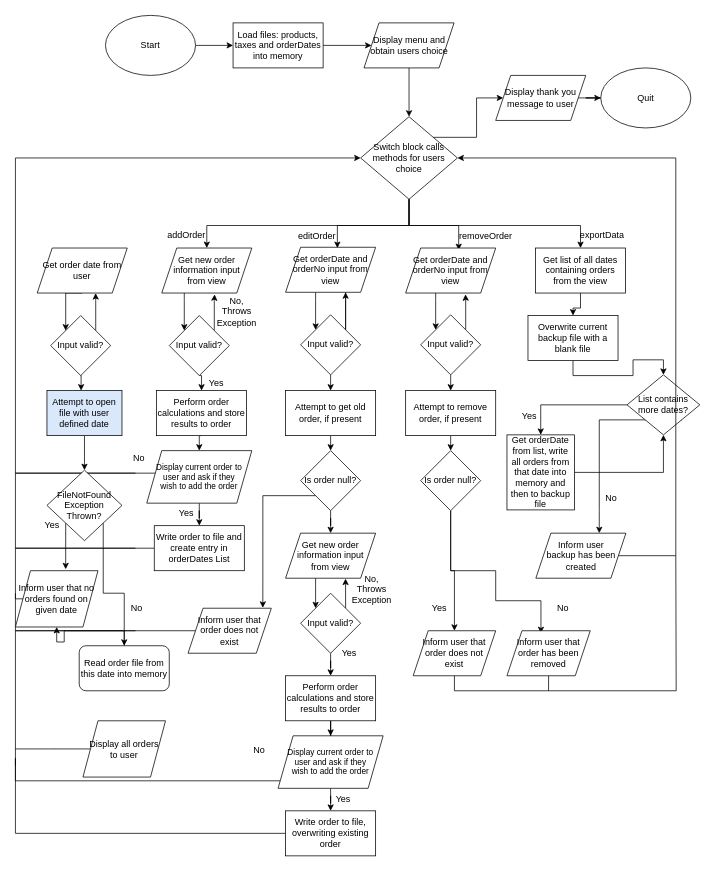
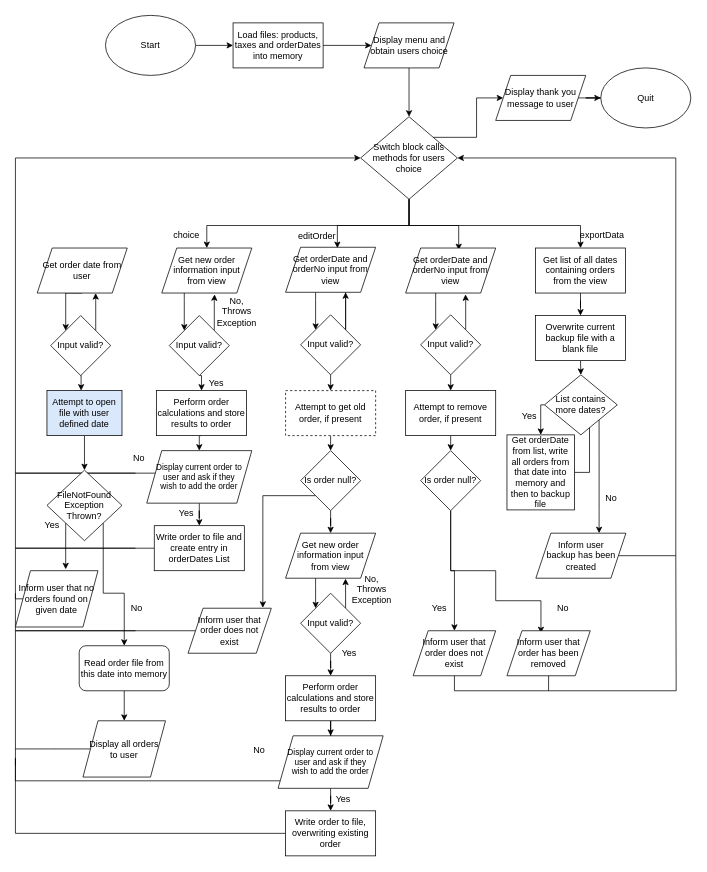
- <mxCell id="46" value="addOrder" style="text;html=1;strokeColor=none;fillColor=none;align=center;verticalAlign=middle;whiteSpace=wrap;rounded=0;" parent="1" vertex="1"><mxGeometry x="228" y="303" width="40" height="20" as="geometry" /></mxCell>
+ <mxCell id="46" value="choice" style="text;html=1;strokeColor=none;fillColor=none;align=center;verticalAlign=middle;whiteSpace=wrap;rounded=0;" parent="1" vertex="1"><mxGeometry x="228" y="303" width="40" height="20" as="geometry" /></mxCell>
- <mxCell id="48" value="removeOrder" style="text;html=1;strokeColor=none;fillColor=none;align=center;verticalAlign=middle;whiteSpace=wrap;rounded=0;" parent="1" vertex="1"><mxGeometry x="627" y="304" width="40" height="20" as="geometry" /></mxCell>
- <mxCell id="74" value="Overwrite current backup file with a blank file" style="rounded=0;whiteSpace=wrap;html=1;align=center;" parent="1" vertex="1"><mxGeometry x="703" y="420" width="120" height="60" as="geometry" /></mxCell>
+ <mxCell id="74" value="Overwrite current backup file with a blank file" style="rounded=0;whiteSpace=wrap;html=1;align=center;" parent="1" vertex="1"><mxGeometry x="713" y="420" width="120" height="60" as="geometry" /></mxCell>
- <mxCell id="79" value="List contains more dates?" style="rhombus;whiteSpace=wrap;html=1;align=center;spacing=5;" parent="1" vertex="1"><mxGeometry x="835" y="499" width="97" height="80" as="geometry" /></mxCell>
+ <mxCell id="79" value="List contains more dates?" style="rhombus;whiteSpace=wrap;html=1;align=center;spacing=5;" parent="1" vertex="1"><mxGeometry x="725" y="499" width="97" height="80" as="geometry" /></mxCell>
- <mxCell id="51" value="Attempt to get old order, if present" style="rounded=0;whiteSpace=wrap;html=1;" parent="1" vertex="1"><mxGeometry x="380" y="520" width="120" height="60" as="geometry" /></mxCell>
+ <mxCell id="51" value="Attempt to get old order, if present" style="rounded=0;whiteSpace=wrap;html=1;dashed=1;" parent="1" vertex="1"><mxGeometry x="380" y="520" width="120" height="60" as="geometry" /></mxCell>
- <mxCell id="111" value="" style="edgeStyle=orthogonalEdgeStyle;rounded=0;orthogonalLoop=1;jettySize=auto;html=1;endArrow=classic;endFill=1;" parent="1" source="112" target="106" edge="1"><mxGeometry relative="1" as="geometry" /></mxCell>
+ <mxCell id="111" value="" style="edgeStyle=orthogonalEdgeStyle;rounded=0;orthogonalLoop=1;jettySize=auto;html=1;endArrow=classic;endFill=1;" parent="1" source="112" target="109" edge="1"><mxGeometry relative="1" as="geometry" /></mxCell>
